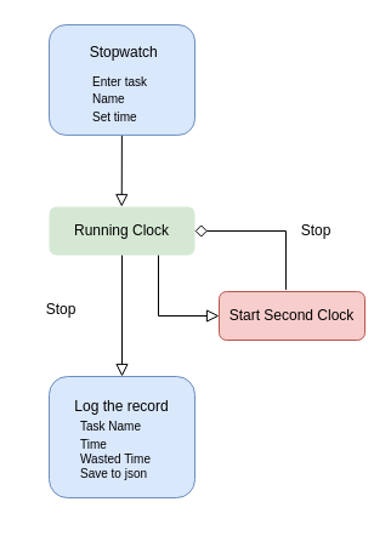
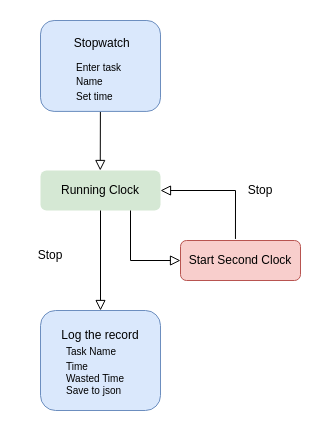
- <mxCell id="5" value="" style="edgeStyle=orthogonalEdgeStyle;rounded=0;html=1;jettySize=auto;orthogonalLoop=1;fontSize=11;endArrow=diamond;endFill=0;endSize=8;strokeWidth=1;shadow=0;labelBackgroundColor=none;entryX=1;entryY=0.5;entryDx=0;entryDy=0;exitX=0.458;exitY=-0.039;exitDx=0;exitDy=0;exitPerimeter=0;movable=1;resizable=1;rotatable=1;deletable=1;editable=1;locked=0;connectable=1;" edge="1" parent="1" source="4" target="2"><mxGeometry x="-0.377" y="-35" relative="1" as="geometry"><mxPoint as="offset" /><mxPoint x="260" y="260" as="sourcePoint" /><mxPoint x="350" y="160" as="targetPoint" /><Array as="points"><mxPoint x="235" y="190" /></Array></mxGeometry></mxCell>
+ <mxCell id="5" value="" style="edgeStyle=orthogonalEdgeStyle;rounded=0;html=1;jettySize=auto;orthogonalLoop=1;fontSize=11;endArrow=block;endFill=0;endSize=8;strokeWidth=1;shadow=0;labelBackgroundColor=none;entryX=1;entryY=0.5;entryDx=0;entryDy=0;exitX=0.458;exitY=-0.039;exitDx=0;exitDy=0;exitPerimeter=0;movable=1;resizable=1;rotatable=1;deletable=1;editable=1;locked=0;connectable=1;" edge="1" parent="1" source="4" target="2"><mxGeometry x="-0.377" y="-35" relative="1" as="geometry"><mxPoint as="offset" /><mxPoint x="260" y="260" as="sourcePoint" /><mxPoint x="350" y="160" as="targetPoint" /><Array as="points"><mxPoint x="235" y="190" /></Array></mxGeometry></mxCell>
